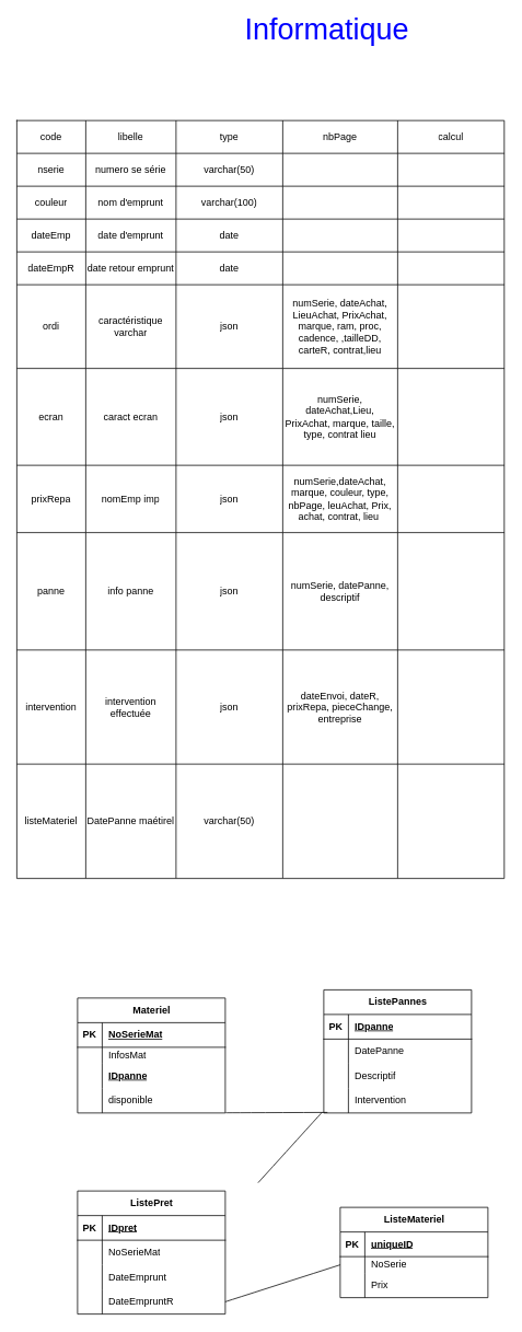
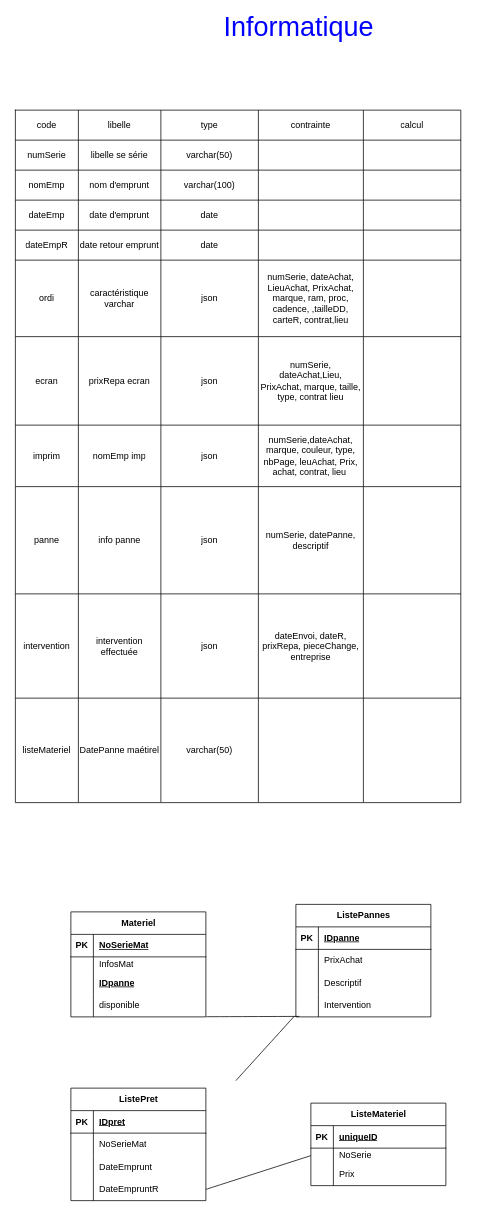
- <mxCell id="7" value="nbPage" style="shape=partialRectangle;html=1;whiteSpace=wrap;connectable=0;strokeColor=inherit;overflow=hidden;fillColor=none;top=0;left=0;bottom=0;right=0;pointerEvents=1;" vertex="1" parent="3"><mxGeometry x="324" width="140" height="40" as="geometry"><mxRectangle width="140" height="40" as="alternateBounds" /></mxGeometry></mxCell>
+ <mxCell id="7" value="contrainte" style="shape=partialRectangle;html=1;whiteSpace=wrap;connectable=0;strokeColor=inherit;overflow=hidden;fillColor=none;top=0;left=0;bottom=0;right=0;pointerEvents=1;" vertex="1" parent="3"><mxGeometry x="324" width="140" height="40" as="geometry"><mxRectangle width="140" height="40" as="alternateBounds" /></mxGeometry></mxCell>
- <mxCell id="10" value="nserie" style="shape=partialRectangle;html=1;whiteSpace=wrap;connectable=0;strokeColor=inherit;overflow=hidden;fillColor=none;top=0;left=0;bottom=0;right=0;pointerEvents=1;" vertex="1" parent="9"><mxGeometry width="84" height="40" as="geometry"><mxRectangle width="84" height="40" as="alternateBounds" /></mxGeometry></mxCell>
+ <mxCell id="10" value="numSerie" style="shape=partialRectangle;html=1;whiteSpace=wrap;connectable=0;strokeColor=inherit;overflow=hidden;fillColor=none;top=0;left=0;bottom=0;right=0;pointerEvents=1;" vertex="1" parent="9"><mxGeometry width="84" height="40" as="geometry"><mxRectangle width="84" height="40" as="alternateBounds" /></mxGeometry></mxCell>
- <mxCell id="11" value="numero se série" style="shape=partialRectangle;html=1;whiteSpace=wrap;connectable=0;strokeColor=inherit;overflow=hidden;fillColor=none;top=0;left=0;bottom=0;right=0;pointerEvents=1;" vertex="1" parent="9"><mxGeometry x="84" width="110" height="40" as="geometry"><mxRectangle width="110" height="40" as="alternateBounds" /></mxGeometry></mxCell>
+ <mxCell id="11" value="libelle se série" style="shape=partialRectangle;html=1;whiteSpace=wrap;connectable=0;strokeColor=inherit;overflow=hidden;fillColor=none;top=0;left=0;bottom=0;right=0;pointerEvents=1;" vertex="1" parent="9"><mxGeometry x="84" width="110" height="40" as="geometry"><mxRectangle width="110" height="40" as="alternateBounds" /></mxGeometry></mxCell>
- <mxCell id="16" value="couleur" style="shape=partialRectangle;html=1;whiteSpace=wrap;connectable=0;strokeColor=inherit;overflow=hidden;fillColor=none;top=0;left=0;bottom=0;right=0;pointerEvents=1;" vertex="1" parent="15"><mxGeometry width="84" height="40" as="geometry"><mxRectangle width="84" height="40" as="alternateBounds" /></mxGeometry></mxCell>
+ <mxCell id="16" value="nomEmp" style="shape=partialRectangle;html=1;whiteSpace=wrap;connectable=0;strokeColor=inherit;overflow=hidden;fillColor=none;top=0;left=0;bottom=0;right=0;pointerEvents=1;" vertex="1" parent="15"><mxGeometry width="84" height="40" as="geometry"><mxRectangle width="84" height="40" as="alternateBounds" /></mxGeometry></mxCell>
- <mxCell id="41" value="caract ecran" style="shape=partialRectangle;html=1;whiteSpace=wrap;connectable=0;strokeColor=inherit;overflow=hidden;fillColor=none;top=0;left=0;bottom=0;right=0;pointerEvents=1;" vertex="1" parent="39"><mxGeometry x="84" width="110" height="118" as="geometry"><mxRectangle width="110" height="118" as="alternateBounds" /></mxGeometry></mxCell>
+ <mxCell id="41" value="prixRepa ecran" style="shape=partialRectangle;html=1;whiteSpace=wrap;connectable=0;strokeColor=inherit;overflow=hidden;fillColor=none;top=0;left=0;bottom=0;right=0;pointerEvents=1;" vertex="1" parent="39"><mxGeometry x="84" width="110" height="118" as="geometry"><mxRectangle width="110" height="118" as="alternateBounds" /></mxGeometry></mxCell>
- <mxCell id="46" value="prixRepa" style="shape=partialRectangle;html=1;whiteSpace=wrap;connectable=0;strokeColor=inherit;overflow=hidden;fillColor=none;top=0;left=0;bottom=0;right=0;pointerEvents=1;" vertex="1" parent="45"><mxGeometry width="84" height="82" as="geometry"><mxRectangle width="84" height="82" as="alternateBounds" /></mxGeometry></mxCell>
+ <mxCell id="46" value="imprim" style="shape=partialRectangle;html=1;whiteSpace=wrap;connectable=0;strokeColor=inherit;overflow=hidden;fillColor=none;top=0;left=0;bottom=0;right=0;pointerEvents=1;" vertex="1" parent="45"><mxGeometry width="84" height="82" as="geometry"><mxRectangle width="84" height="82" as="alternateBounds" /></mxGeometry></mxCell>
- <mxCell id="76" value="DatePanne" style="shape=partialRectangle;connectable=0;fillColor=none;top=0;left=0;bottom=0;right=0;align=left;spacingLeft=6;overflow=hidden;whiteSpace=wrap;html=1;" vertex="1" parent="74"><mxGeometry x="30" width="150" height="30" as="geometry"><mxRectangle width="150" height="30" as="alternateBounds" /></mxGeometry></mxCell>
+ <mxCell id="76" value="PrixAchat" style="shape=partialRectangle;connectable=0;fillColor=none;top=0;left=0;bottom=0;right=0;align=left;spacingLeft=6;overflow=hidden;whiteSpace=wrap;html=1;" vertex="1" parent="74"><mxGeometry x="30" width="150" height="30" as="geometry"><mxRectangle width="150" height="30" as="alternateBounds" /></mxGeometry></mxCell>
